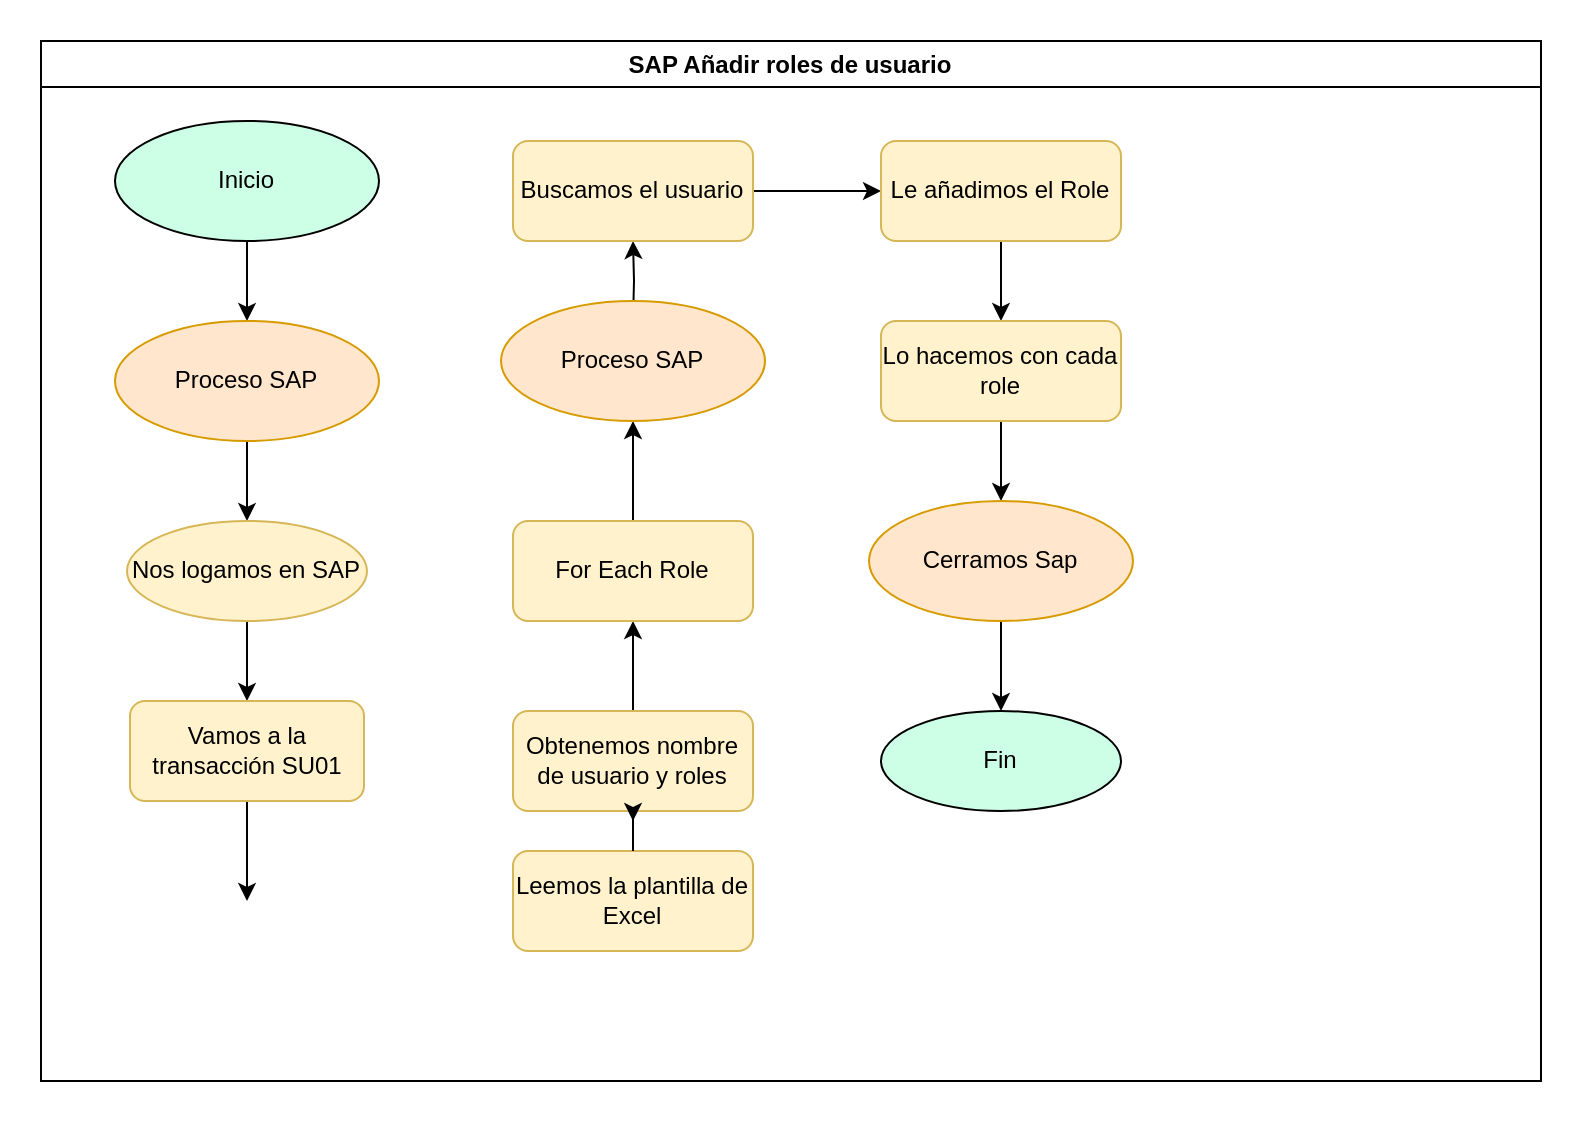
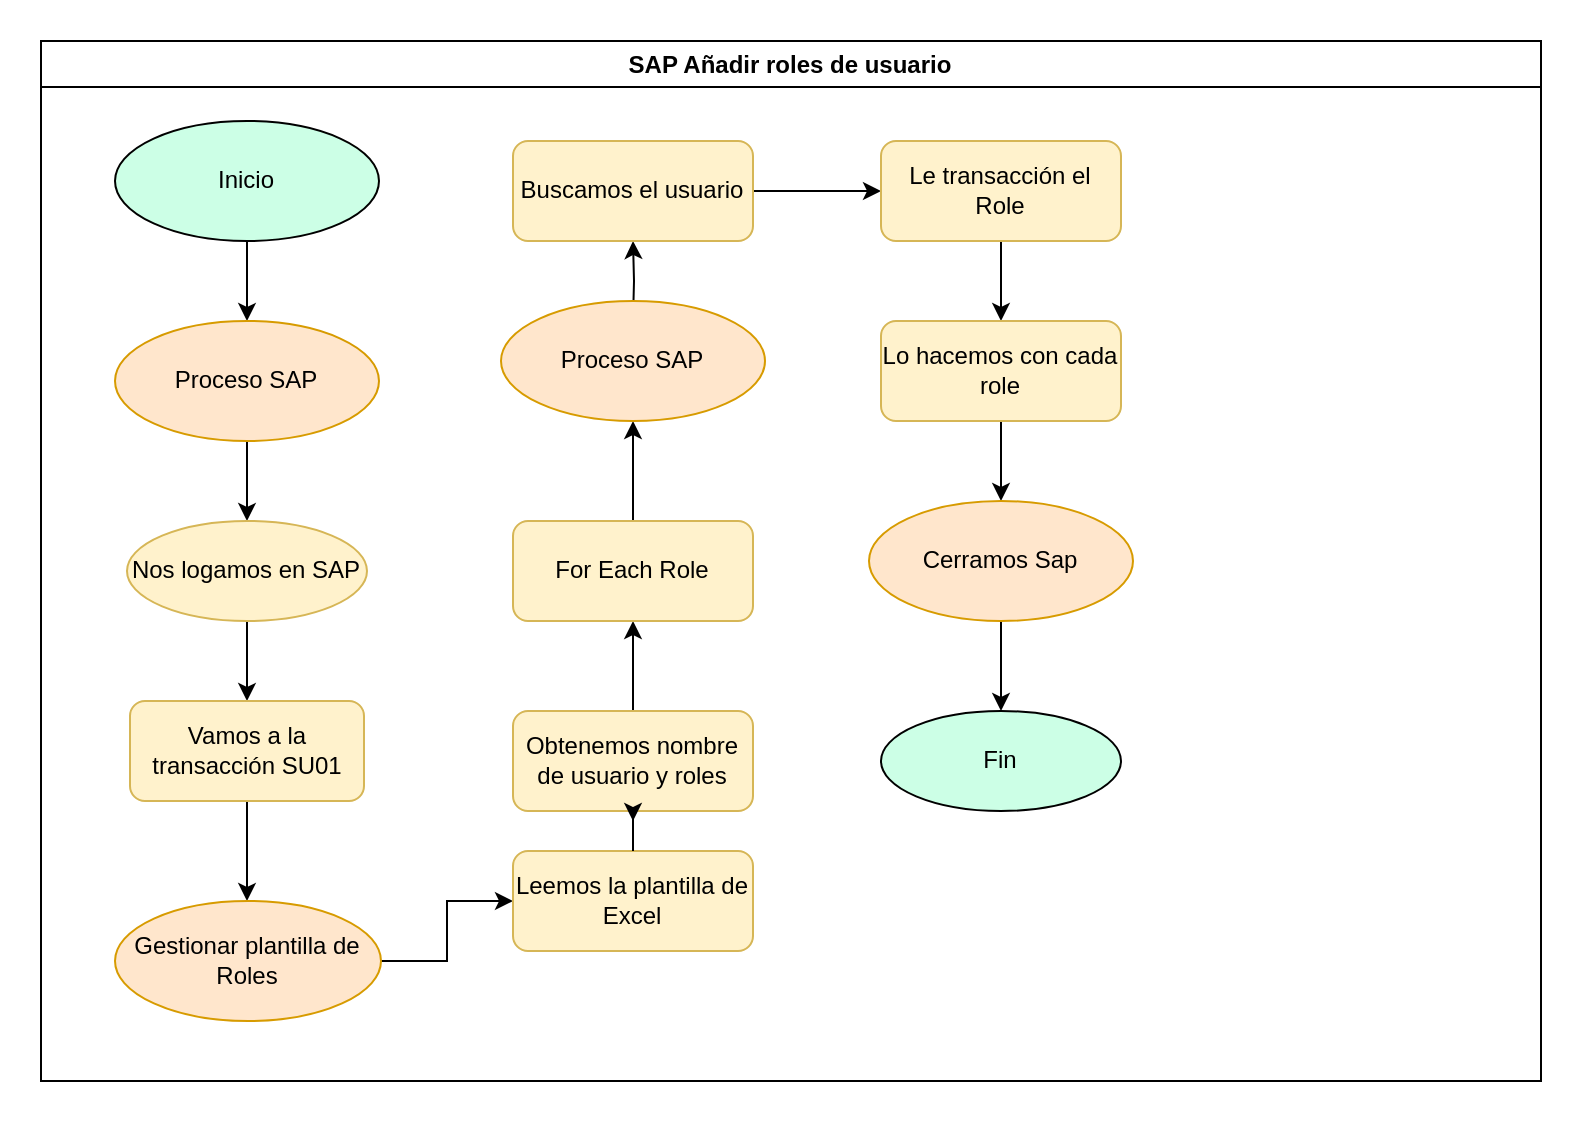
- <mxCell id="25" value="Le añadimos el Role" style="rounded=1;whiteSpace=wrap;html=1;fillColor=#fff2cc;strokeColor=#d6b656;" parent="2" vertex="1"><mxGeometry x="420" y="50" width="120" height="50" as="geometry" /></mxCell>
+ <mxCell id="25" value="Le transacción el Role" style="rounded=1;whiteSpace=wrap;html=1;fillColor=#fff2cc;strokeColor=#d6b656;" parent="2" vertex="1"><mxGeometry x="420" y="50" width="120" height="50" as="geometry" /></mxCell>
+ <mxCell id="17" style="edgeStyle=orthogonalEdgeStyle;rounded=0;orthogonalLoop=1;jettySize=auto;html=1;entryX=0;entryY=0.5;entryDx=0;entryDy=0;" edge="1" parent="2" source="18" target="30"><mxGeometry relative="1" as="geometry" /></mxCell>
+ <mxCell id="18" value="Gestionar plantilla de Roles" style="ellipse;whiteSpace=wrap;html=1;fillColor=#ffe6cc;strokeColor=#d79b00;" parent="2" vertex="1"><mxGeometry x="37" y="430" width="133" height="60" as="geometry" /></mxCell>
